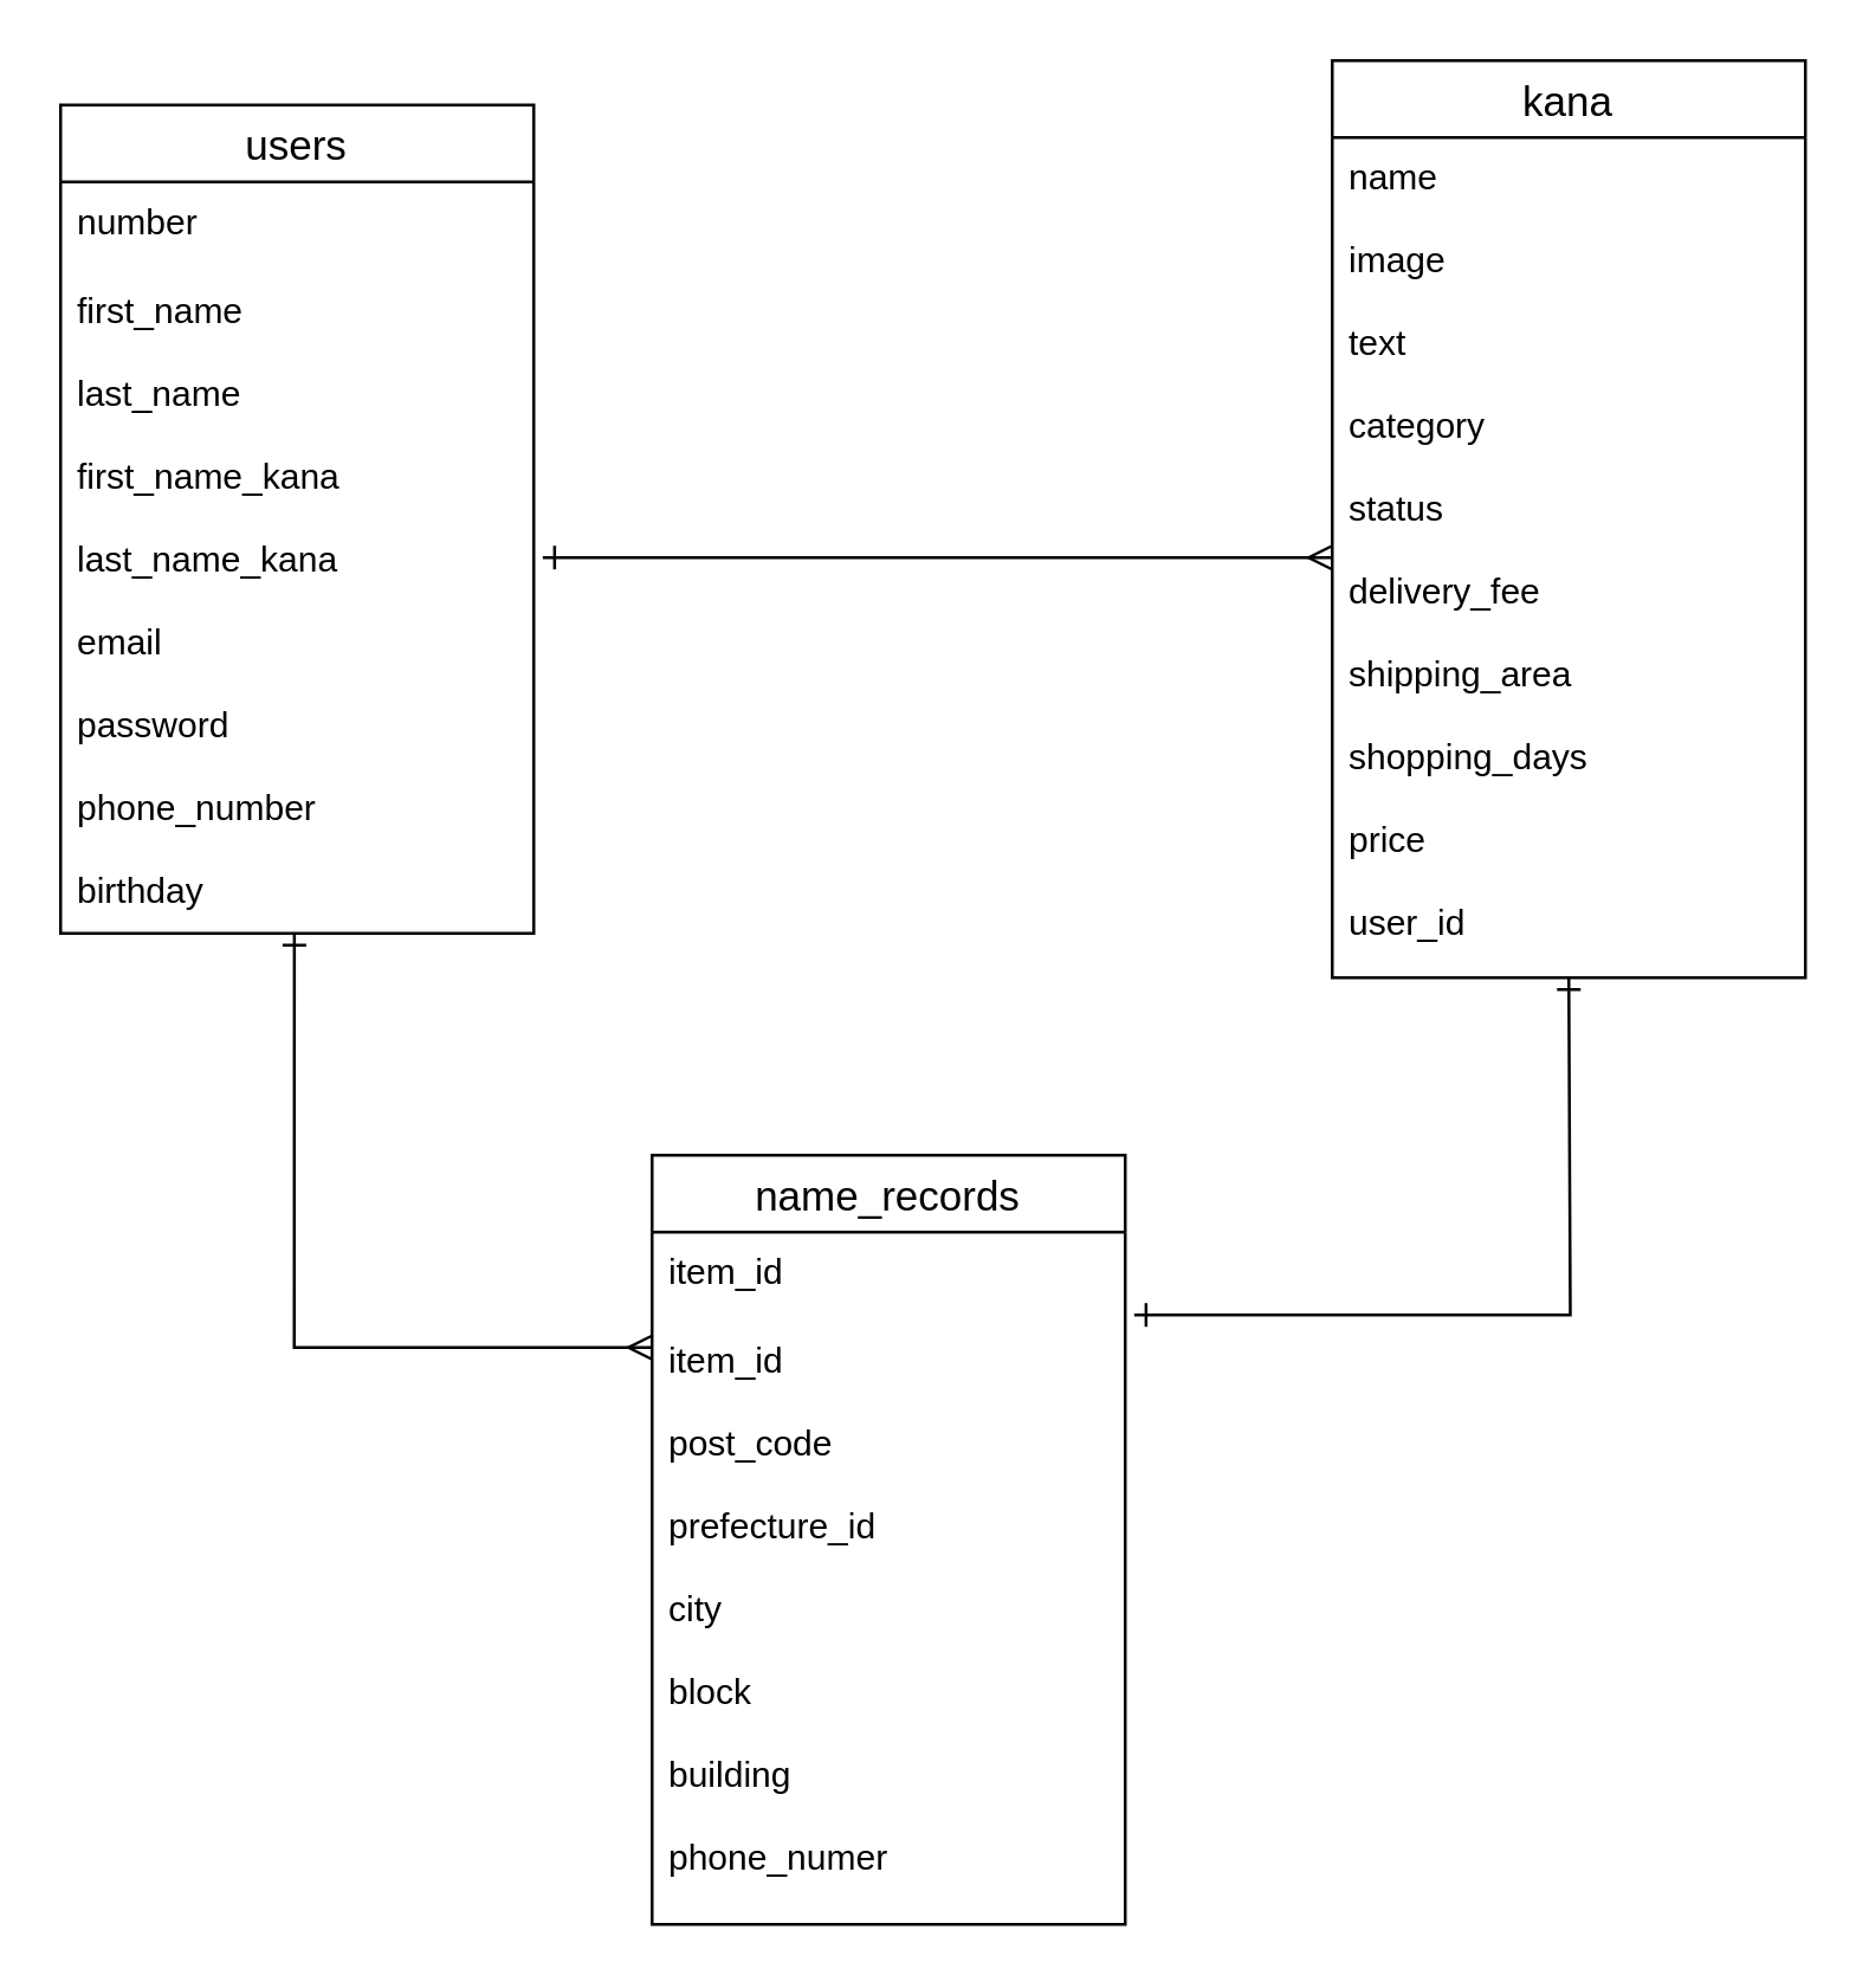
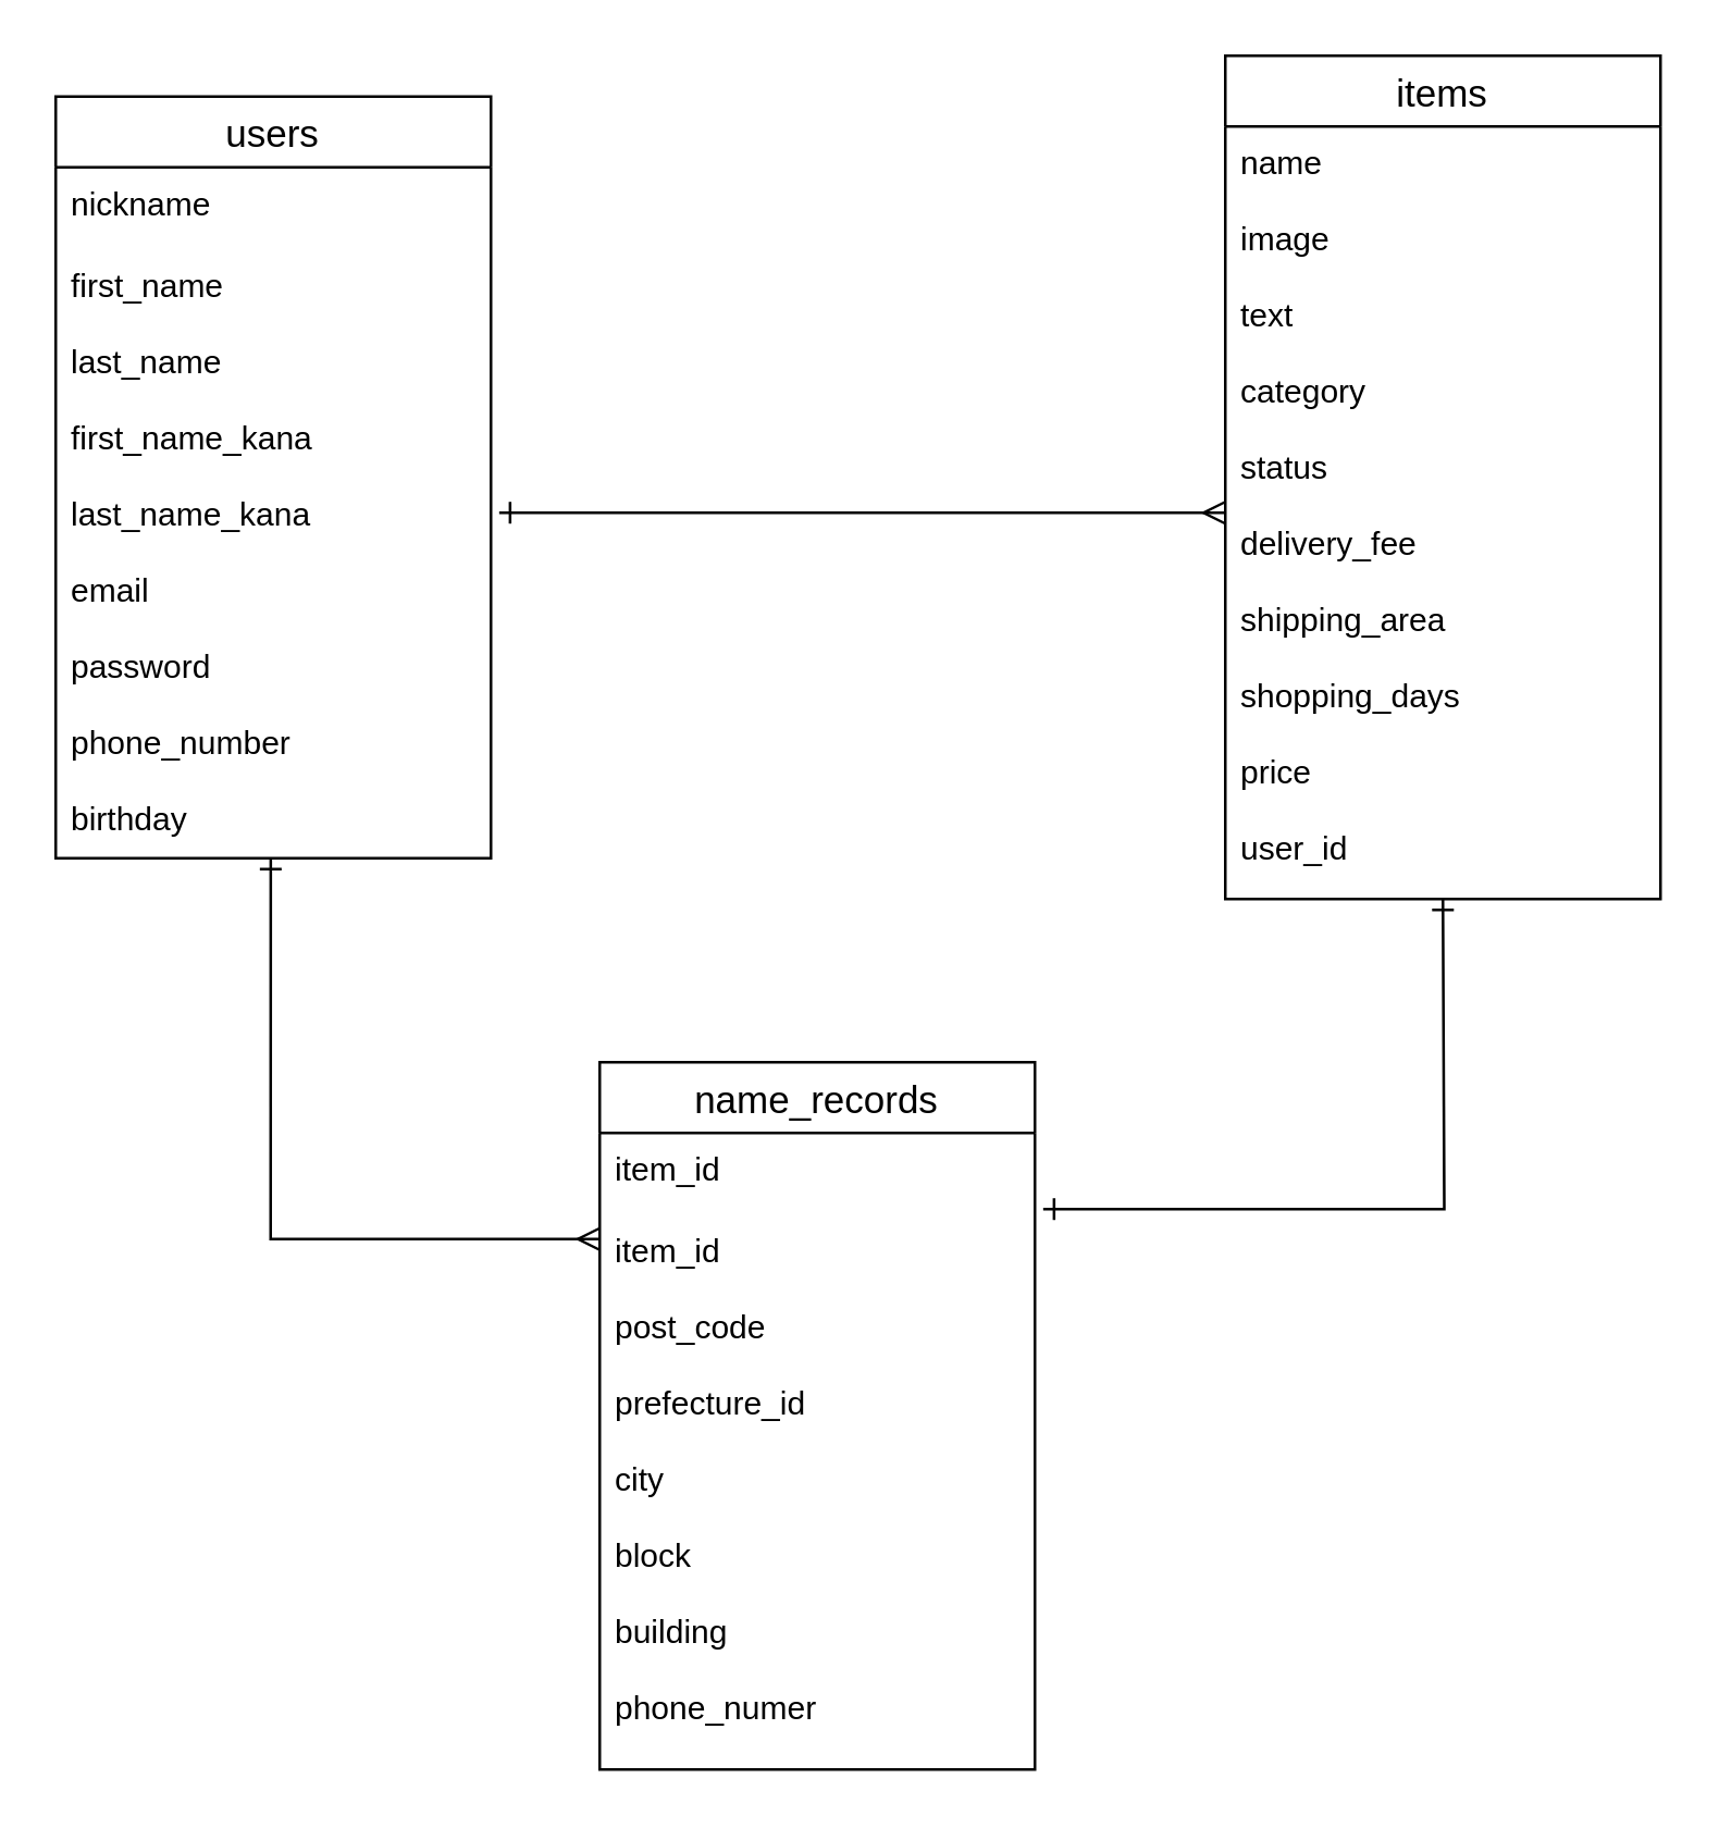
- <mxCell id="4" value="kana" style="swimlane;fontStyle=0;childLayout=stackLayout;horizontal=1;startSize=26;horizontalStack=0;resizeParent=1;resizeParentMax=0;resizeLast=0;collapsible=1;marginBottom=0;align=center;fontSize=14;" parent="1" vertex="1"><mxGeometry x="450" y="20" width="160" height="310" as="geometry" /></mxCell>
+ <mxCell id="4" value="items" style="swimlane;fontStyle=0;childLayout=stackLayout;horizontal=1;startSize=26;horizontalStack=0;resizeParent=1;resizeParentMax=0;resizeLast=0;collapsible=1;marginBottom=0;align=center;fontSize=14;" parent="1" vertex="1"><mxGeometry x="450" y="20" width="160" height="310" as="geometry" /></mxCell>
- <mxCell id="3" value="number" style="text;strokeColor=none;fillColor=none;spacingLeft=4;spacingRight=4;overflow=hidden;rotatable=0;points=[[0,0.5],[1,0.5]];portConstraint=eastwest;fontSize=12;" parent="2" vertex="1"><mxGeometry y="26" width="160" height="254" as="geometry" /></mxCell>
+ <mxCell id="3" value="nickname" style="text;strokeColor=none;fillColor=none;spacingLeft=4;spacingRight=4;overflow=hidden;rotatable=0;points=[[0,0.5],[1,0.5]];portConstraint=eastwest;fontSize=12;" parent="2" vertex="1"><mxGeometry y="26" width="160" height="254" as="geometry" /></mxCell>
